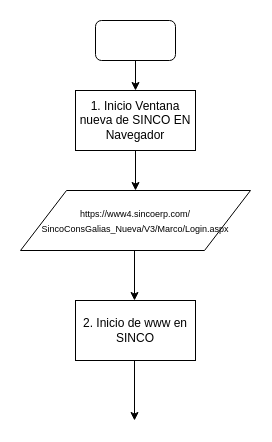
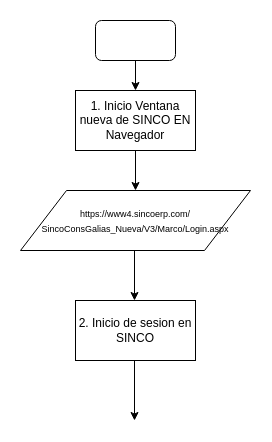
- <mxCell id="11" value="2. Inicio de www en SINCO" style="text;html=1;strokeColor=none;fillColor=none;align=center;verticalAlign=middle;whiteSpace=wrap;rounded=0;" parent="1" vertex="1"><mxGeometry x="75" y="310" width="120" height="40" as="geometry" /></mxCell>
+ <mxCell id="11" value="2. Inicio de sesion en SINCO" style="text;html=1;strokeColor=none;fillColor=none;align=center;verticalAlign=middle;whiteSpace=wrap;rounded=0;" parent="1" vertex="1"><mxGeometry x="75" y="310" width="120" height="40" as="geometry" /></mxCell>
